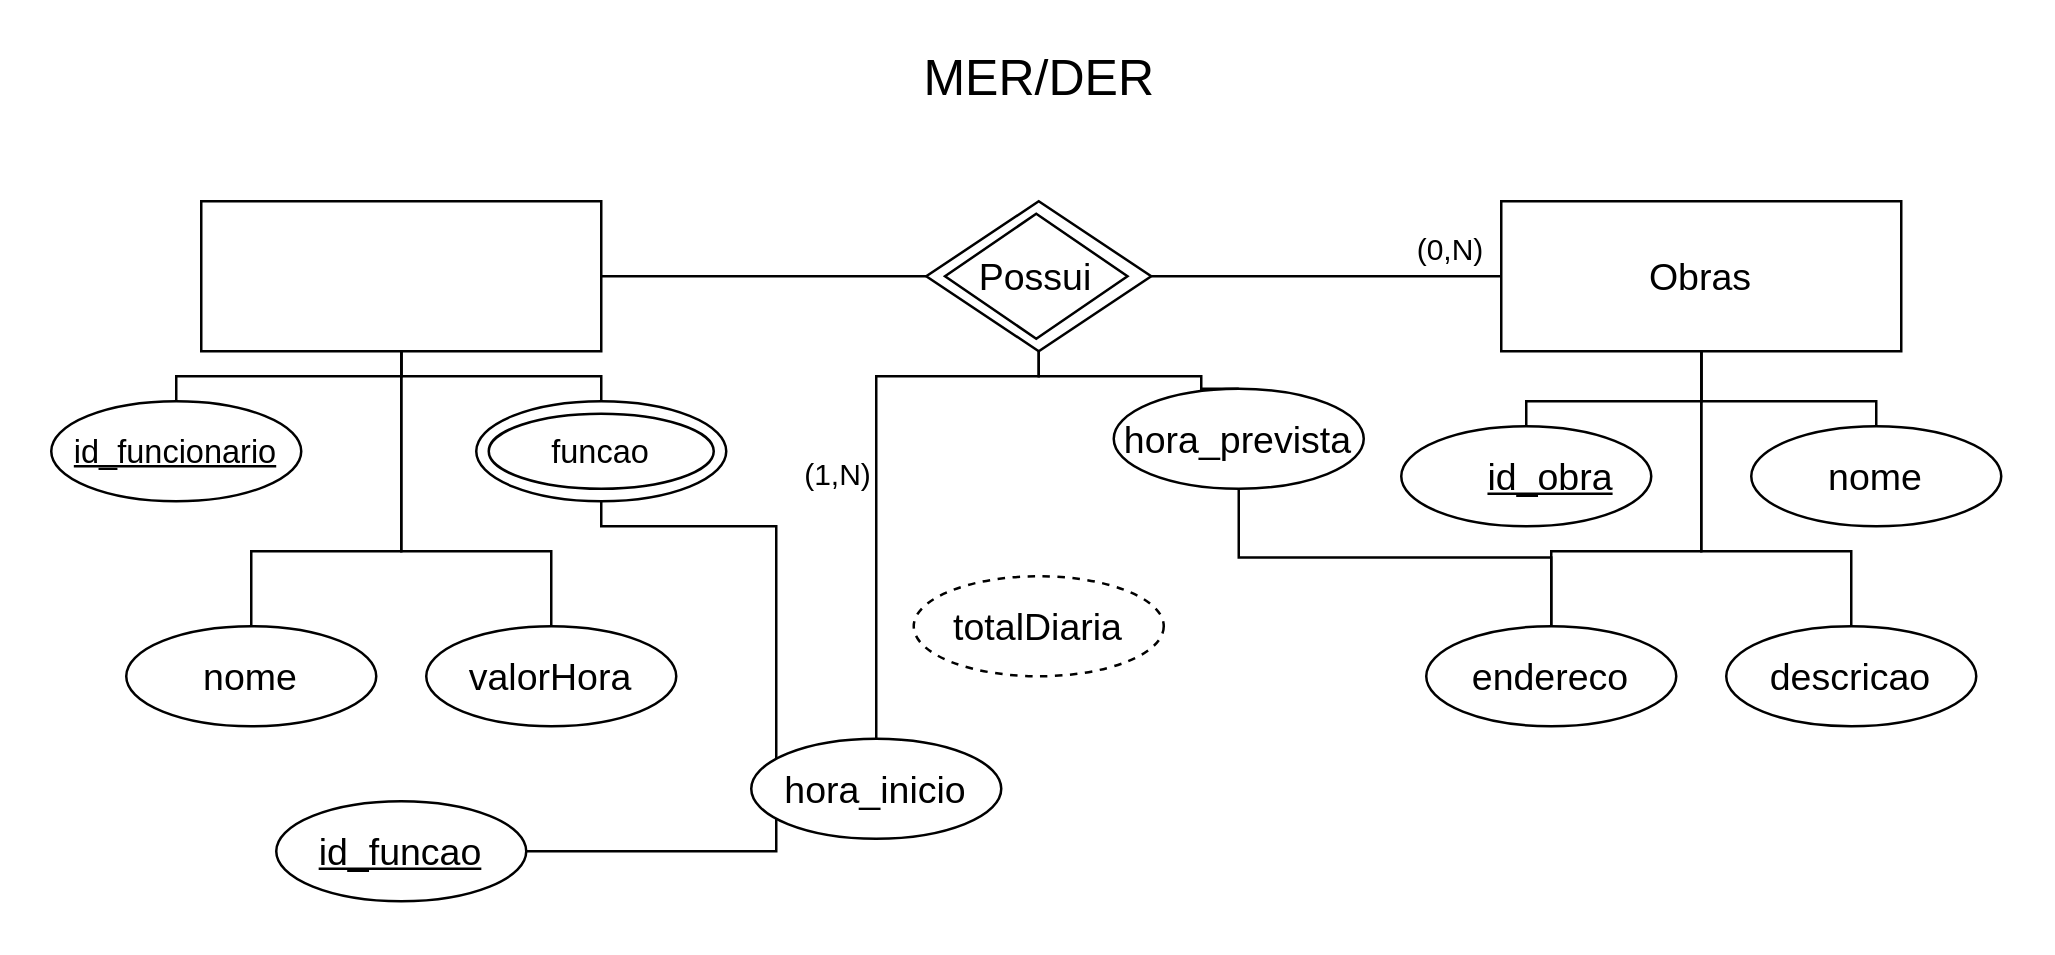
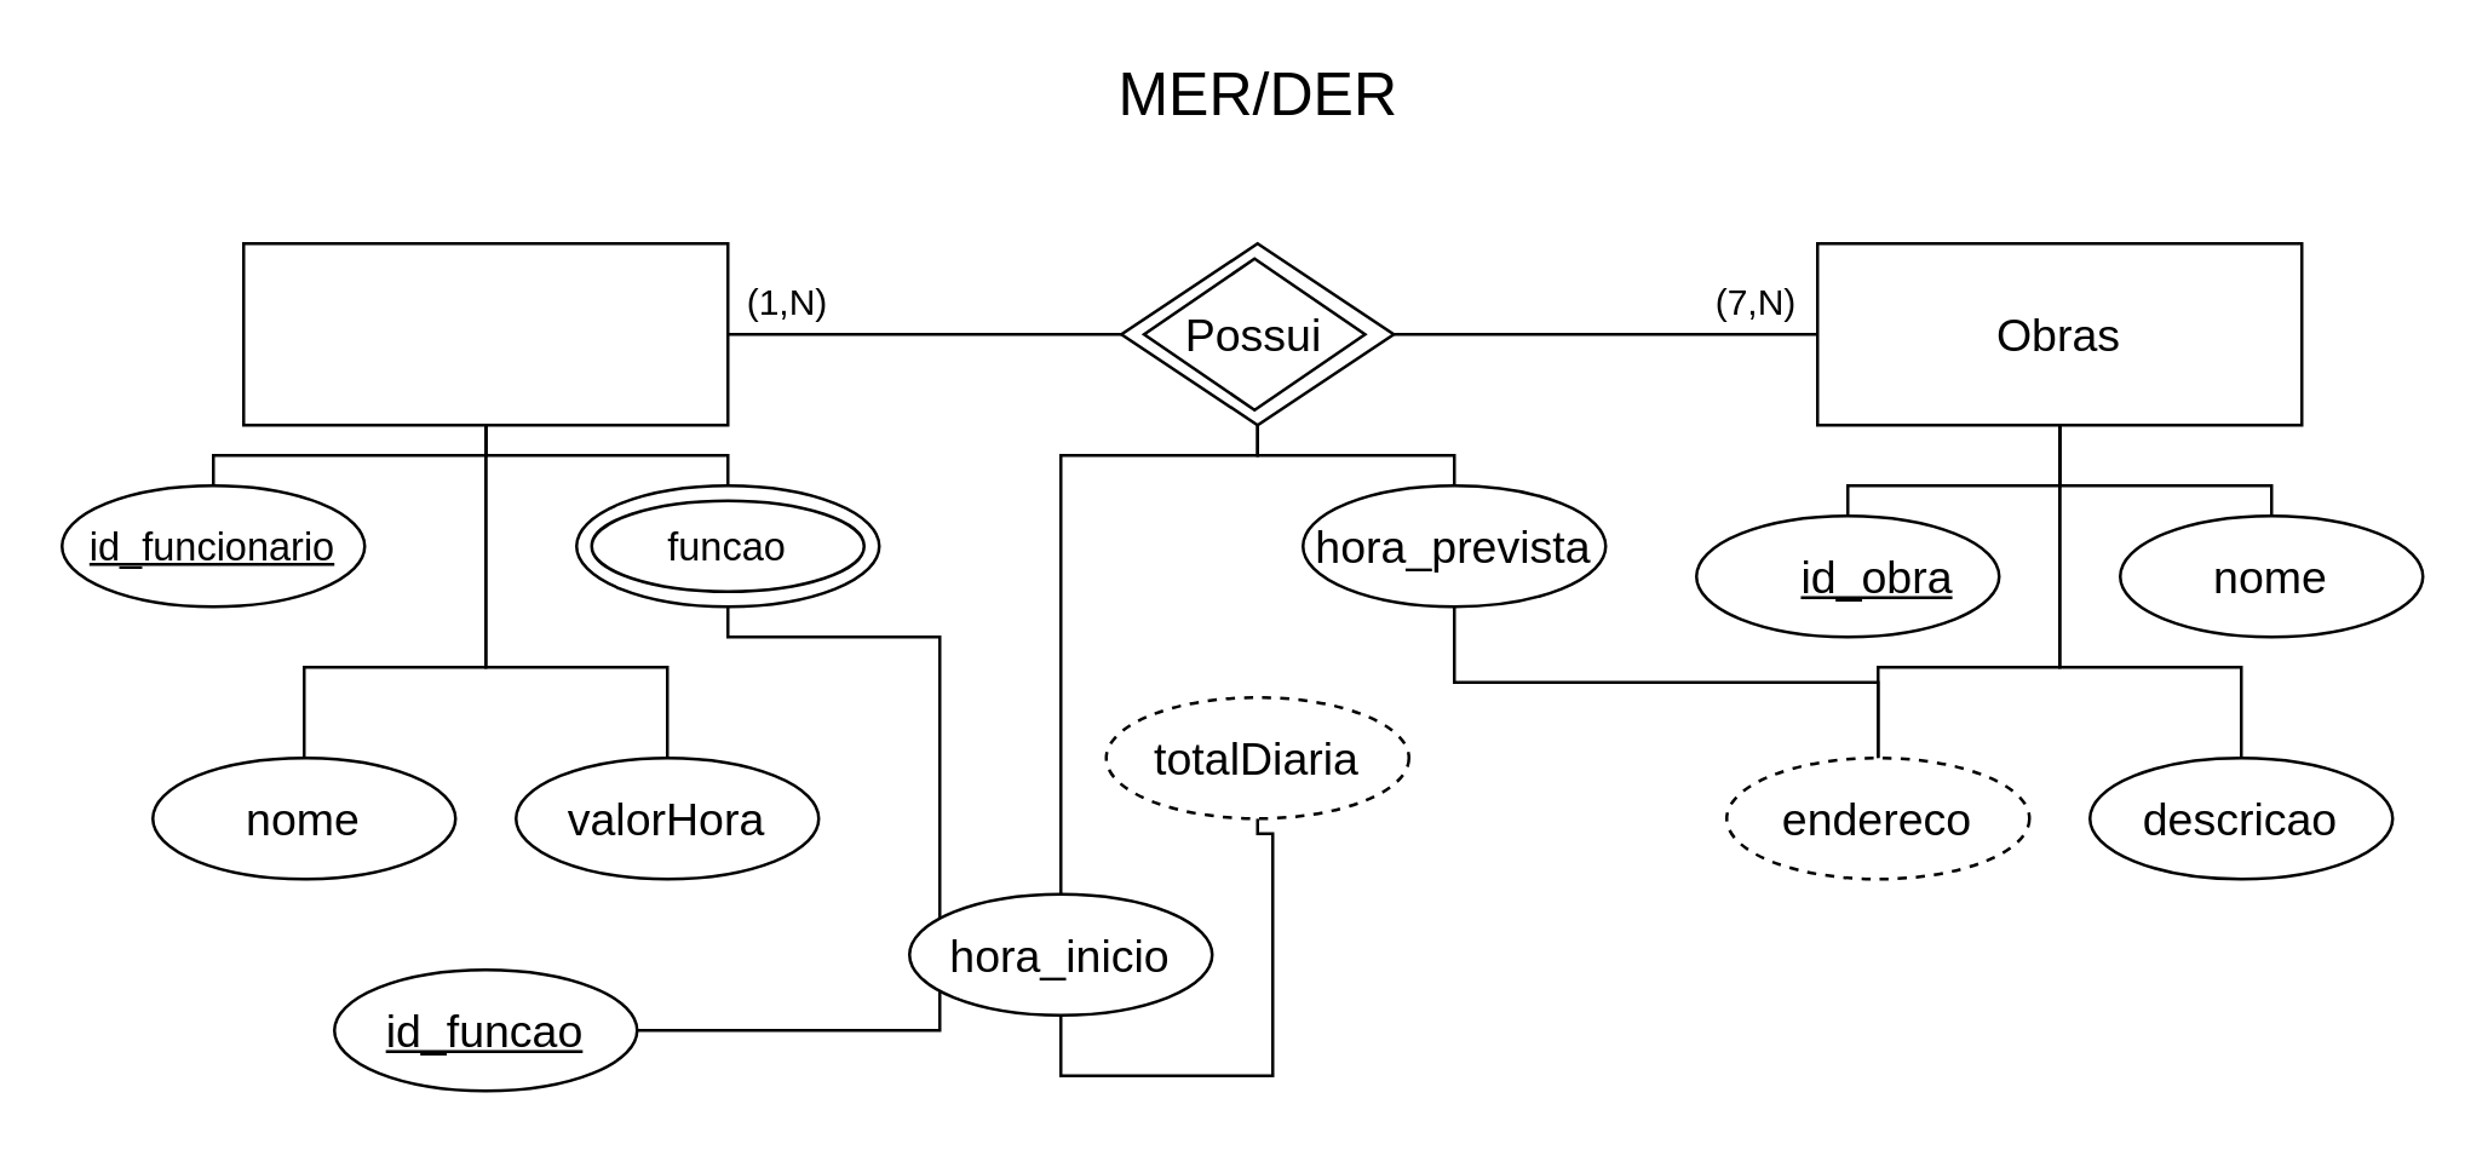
- <mxCell id="39" value="(0,N)" style="text;html=1;strokeColor=none;fillColor=none;align=center;verticalAlign=middle;whiteSpace=wrap;rounded=0;fontSize=12;" parent="1" vertex="1"><mxGeometry x="560" y="90" width="40" height="20" as="geometry" /></mxCell>
+ <mxCell id="39" value="(7,N)" style="text;html=1;strokeColor=none;fillColor=none;align=center;verticalAlign=middle;whiteSpace=wrap;rounded=0;fontSize=12;" parent="1" vertex="1"><mxGeometry x="560" y="90" width="40" height="20" as="geometry" /></mxCell>
- <mxCell id="35" value="hora_prevista" style="ellipse;whiteSpace=wrap;html=1;fontSize=15;" parent="1" vertex="1"><mxGeometry x="445" y="155" width="100" height="40" as="geometry" /></mxCell>
+ <mxCell id="35" value="hora_prevista" style="ellipse;whiteSpace=wrap;html=1;fontSize=15;" parent="1" vertex="1"><mxGeometry x="430" y="160" width="100" height="40" as="geometry" /></mxCell>
- <mxCell id="38" value="(1,N)" style="text;html=1;strokeColor=none;fillColor=none;align=center;verticalAlign=middle;whiteSpace=wrap;rounded=0;fontSize=12;" parent="1" vertex="1"><mxGeometry x="315" y="180" width="40" height="20" as="geometry" /></mxCell>
+ <mxCell id="38" value="(1,N)" style="text;html=1;strokeColor=none;fillColor=none;align=center;verticalAlign=middle;whiteSpace=wrap;rounded=0;fontSize=12;" parent="1" vertex="1"><mxGeometry x="240" y="90" width="40" height="20" as="geometry" /></mxCell>
- <mxCell id="29" value="endereco" style="ellipse;whiteSpace=wrap;html=1;fontSize=15;" parent="1" vertex="1"><mxGeometry x="570" y="250" width="100" height="40" as="geometry" /></mxCell>
+ <mxCell id="29" value="endereco" style="ellipse;whiteSpace=wrap;html=1;fontSize=15;dashed=1;" parent="1" vertex="1"><mxGeometry x="570" y="250" width="100" height="40" as="geometry" /></mxCell>
+ <mxCell id="32" style="edgeStyle=orthogonalEdgeStyle;rounded=0;orthogonalLoop=1;jettySize=auto;html=1;exitX=0.5;exitY=1;exitDx=0;exitDy=0;endArrow=none;endFill=0;" edge="1" parent="1" source="33" target="37"><mxGeometry relative="1" as="geometry" /></mxCell>
